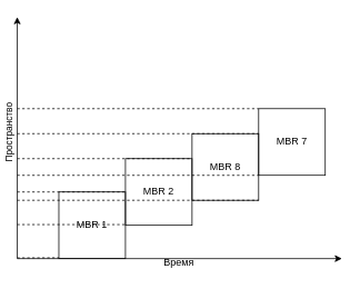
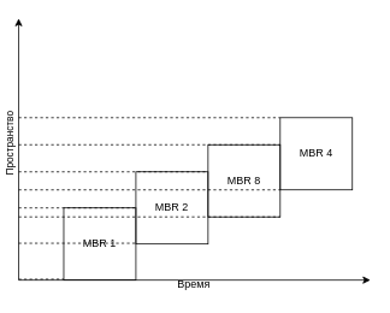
- <mxCell id="9" value="MBR 7" style="whiteSpace=wrap;html=1;aspect=fixed;fillColor=none;" vertex="1" parent="1"><mxGeometry x="310" y="130" width="80" height="80" as="geometry" /></mxCell>
+ <mxCell id="9" value="MBR 4" style="whiteSpace=wrap;html=1;aspect=fixed;fillColor=none;" vertex="1" parent="1"><mxGeometry x="310" y="130" width="80" height="80" as="geometry" /></mxCell>
